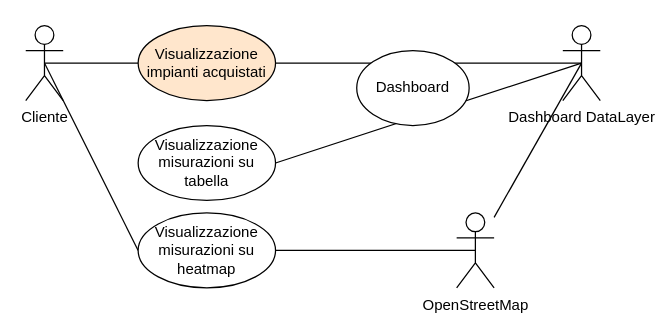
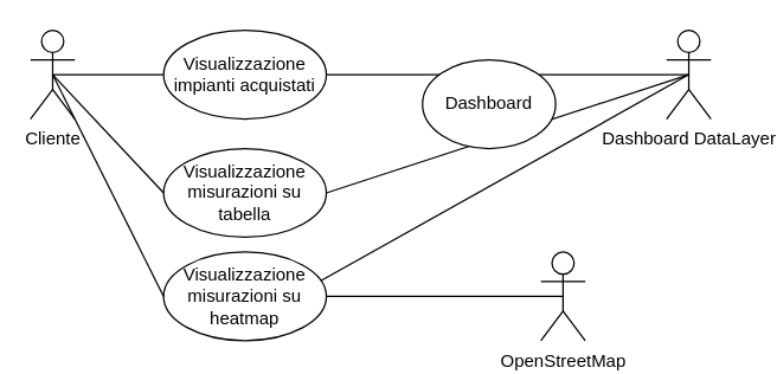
- <mxCell id="3" value="Visualizzazione impianti acquistati" style="ellipse;whiteSpace=wrap;html=1;strokeColor=#000000;fillColor=#ffe6cc;" parent="1" vertex="1"><mxGeometry x="110" y="20" width="110" height="60" as="geometry" /></mxCell>
+ <mxCell id="3" value="Visualizzazione impianti acquistati" style="ellipse;whiteSpace=wrap;html=1;strokeColor=#000000;" parent="1" vertex="1"><mxGeometry x="110" y="20" width="110" height="60" as="geometry" /></mxCell>
+ <mxCell id="4" style="edgeStyle=none;rounded=0;orthogonalLoop=1;jettySize=auto;html=1;exitX=0;exitY=0.5;exitDx=0;exitDy=0;endArrow=none;endFill=0;endSize=10;entryX=0.5;entryY=0.5;entryDx=0;entryDy=0;entryPerimeter=0;strokeColor=#000000;" parent="1" source="5" target="7" edge="1"><mxGeometry relative="1" as="geometry"><mxPoint x="60" y="100" as="targetPoint" /></mxGeometry></mxCell>
- <mxCell id="10" style="rounded=0;orthogonalLoop=1;jettySize=auto;html=1;exitX=0.5;exitY=0.5;exitDx=0;exitDy=0;exitPerimeter=0;strokeColor=#000000;endArrow=none;endFill=0;" parent="1" source="11" target="15" edge="1"><mxGeometry relative="1" as="geometry" /></mxCell>
+ <mxCell id="10" style="rounded=0;orthogonalLoop=1;jettySize=auto;html=1;exitX=0.5;exitY=0.5;exitDx=0;exitDy=0;exitPerimeter=0;entryX=0.969;entryY=0.32;entryDx=0;entryDy=0;strokeColor=#000000;endArrow=none;endFill=0;entryPerimeter=0;" parent="1" source="11" target="13" edge="1"><mxGeometry relative="1" as="geometry" /></mxCell>
